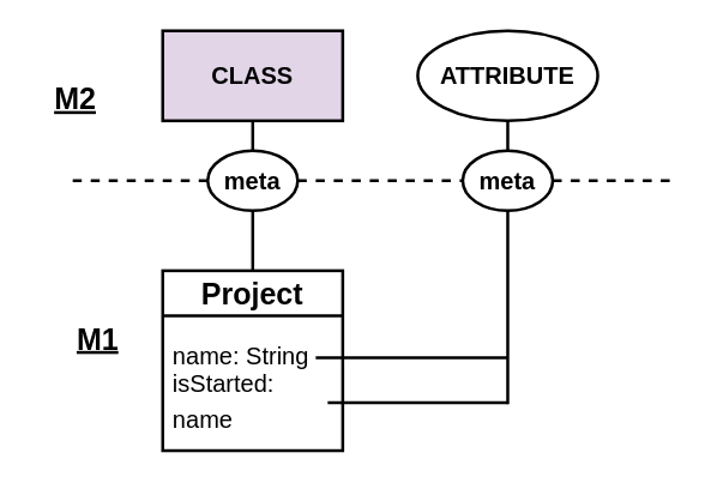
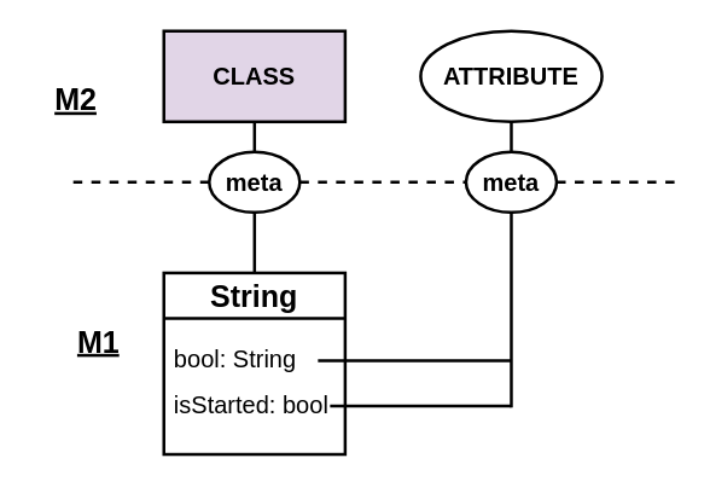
- <mxCell id="16" value="&lt;b&gt;Project&lt;/b&gt;" style="text;html=1;strokeColor=none;fillColor=none;align=center;verticalAlign=middle;whiteSpace=wrap;rounded=0;fontSize=20;" vertex="1" parent="13"><mxGeometry x="30" width="60" height="30" as="geometry" /></mxCell>
+ <mxCell id="16" value="&lt;b&gt;String&lt;/b&gt;" style="text;html=1;strokeColor=none;fillColor=none;align=center;verticalAlign=middle;whiteSpace=wrap;rounded=0;fontSize=20;" vertex="1" parent="13"><mxGeometry x="30" width="60" height="30" as="geometry" /></mxCell>
- <mxCell id="18" value="&lt;font style=&quot;font-size: 16px;&quot;&gt;name: String&lt;/font&gt;" style="text;html=1;strokeColor=none;fillColor=none;align=left;verticalAlign=middle;whiteSpace=wrap;rounded=0;fontSize=20;" vertex="1" parent="13"><mxGeometry x="5" y="40" width="110" height="30" as="geometry" /></mxCell>
+ <mxCell id="18" value="&lt;font style=&quot;font-size: 16px;&quot;&gt;bool: String&lt;/font&gt;" style="text;html=1;strokeColor=none;fillColor=none;align=left;verticalAlign=middle;whiteSpace=wrap;rounded=0;fontSize=20;" vertex="1" parent="13"><mxGeometry x="5" y="40" width="110" height="30" as="geometry" /></mxCell>
- <mxCell id="17" value="&lt;font style=&quot;font-size: 16px;&quot;&gt;isStarted: name&lt;/font&gt;" style="text;html=1;strokeColor=none;fillColor=none;align=left;verticalAlign=middle;whiteSpace=wrap;rounded=0;fontSize=20;" vertex="1" parent="13"><mxGeometry x="5" y="70" width="110" height="30" as="geometry" /></mxCell>
+ <mxCell id="17" value="&lt;font style=&quot;font-size: 16px;&quot;&gt;isStarted: bool&lt;/font&gt;" style="text;html=1;strokeColor=none;fillColor=none;align=left;verticalAlign=middle;whiteSpace=wrap;rounded=0;fontSize=20;" vertex="1" parent="13"><mxGeometry x="5" y="70" width="110" height="30" as="geometry" /></mxCell>
